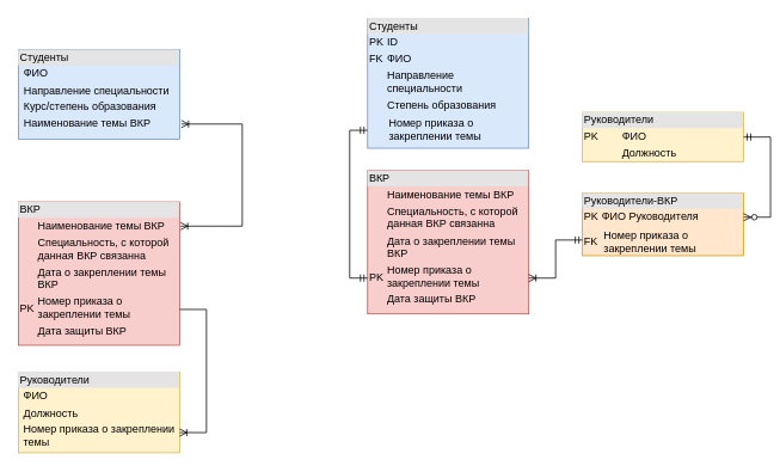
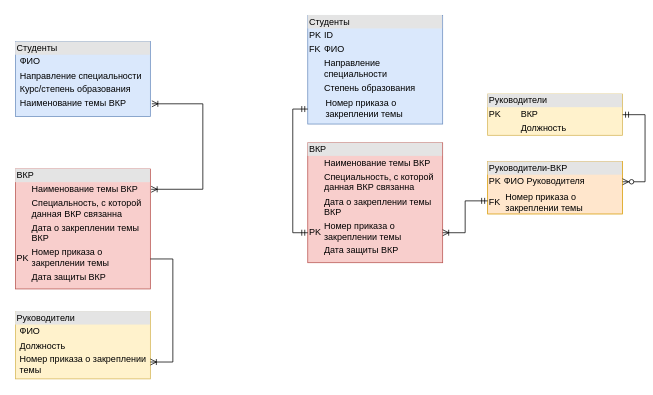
- <mxCell id="8" value="&lt;div style=&quot;box-sizing:border-box;width:100%;background:#e4e4e4;padding:2px;&quot;&gt;Руководители&lt;/div&gt;&lt;table style=&quot;width:100%;font-size:1em;&quot; cellpadding=&quot;2&quot; cellspacing=&quot;0&quot;&gt;&lt;tbody&gt;&lt;tr&gt;&lt;td&gt;PK&lt;br&gt;&lt;/td&gt;&lt;td&gt;ФИО&lt;br&gt;&lt;/td&gt;&lt;/tr&gt;&lt;tr&gt;&lt;td&gt;&lt;br&gt;&lt;/td&gt;&lt;td&gt;Должность&lt;br&gt;&lt;/td&gt;&lt;/tr&gt;&lt;/tbody&gt;&lt;/table&gt;" style="verticalAlign=top;align=left;overflow=fill;html=1;whiteSpace=wrap;fillColor=#fff2cc;strokeColor=#d6b656;" vertex="1" parent="1"><mxGeometry x="650" y="125" width="180" height="55" as="geometry" /></mxCell>
+ <mxCell id="8" value="&lt;div style=&quot;box-sizing:border-box;width:100%;background:#e4e4e4;padding:2px;&quot;&gt;Руководители&lt;/div&gt;&lt;table style=&quot;width:100%;font-size:1em;&quot; cellpadding=&quot;2&quot; cellspacing=&quot;0&quot;&gt;&lt;tbody&gt;&lt;tr&gt;&lt;td&gt;PK&lt;br&gt;&lt;/td&gt;&lt;td&gt;ВКР&lt;br&gt;&lt;/td&gt;&lt;/tr&gt;&lt;tr&gt;&lt;td&gt;&lt;br&gt;&lt;/td&gt;&lt;td&gt;Должность&lt;br&gt;&lt;/td&gt;&lt;/tr&gt;&lt;/tbody&gt;&lt;/table&gt;" style="verticalAlign=top;align=left;overflow=fill;html=1;whiteSpace=wrap;fillColor=#fff2cc;strokeColor=#d6b656;" vertex="1" parent="1"><mxGeometry x="650" y="125" width="180" height="55" as="geometry" /></mxCell>
